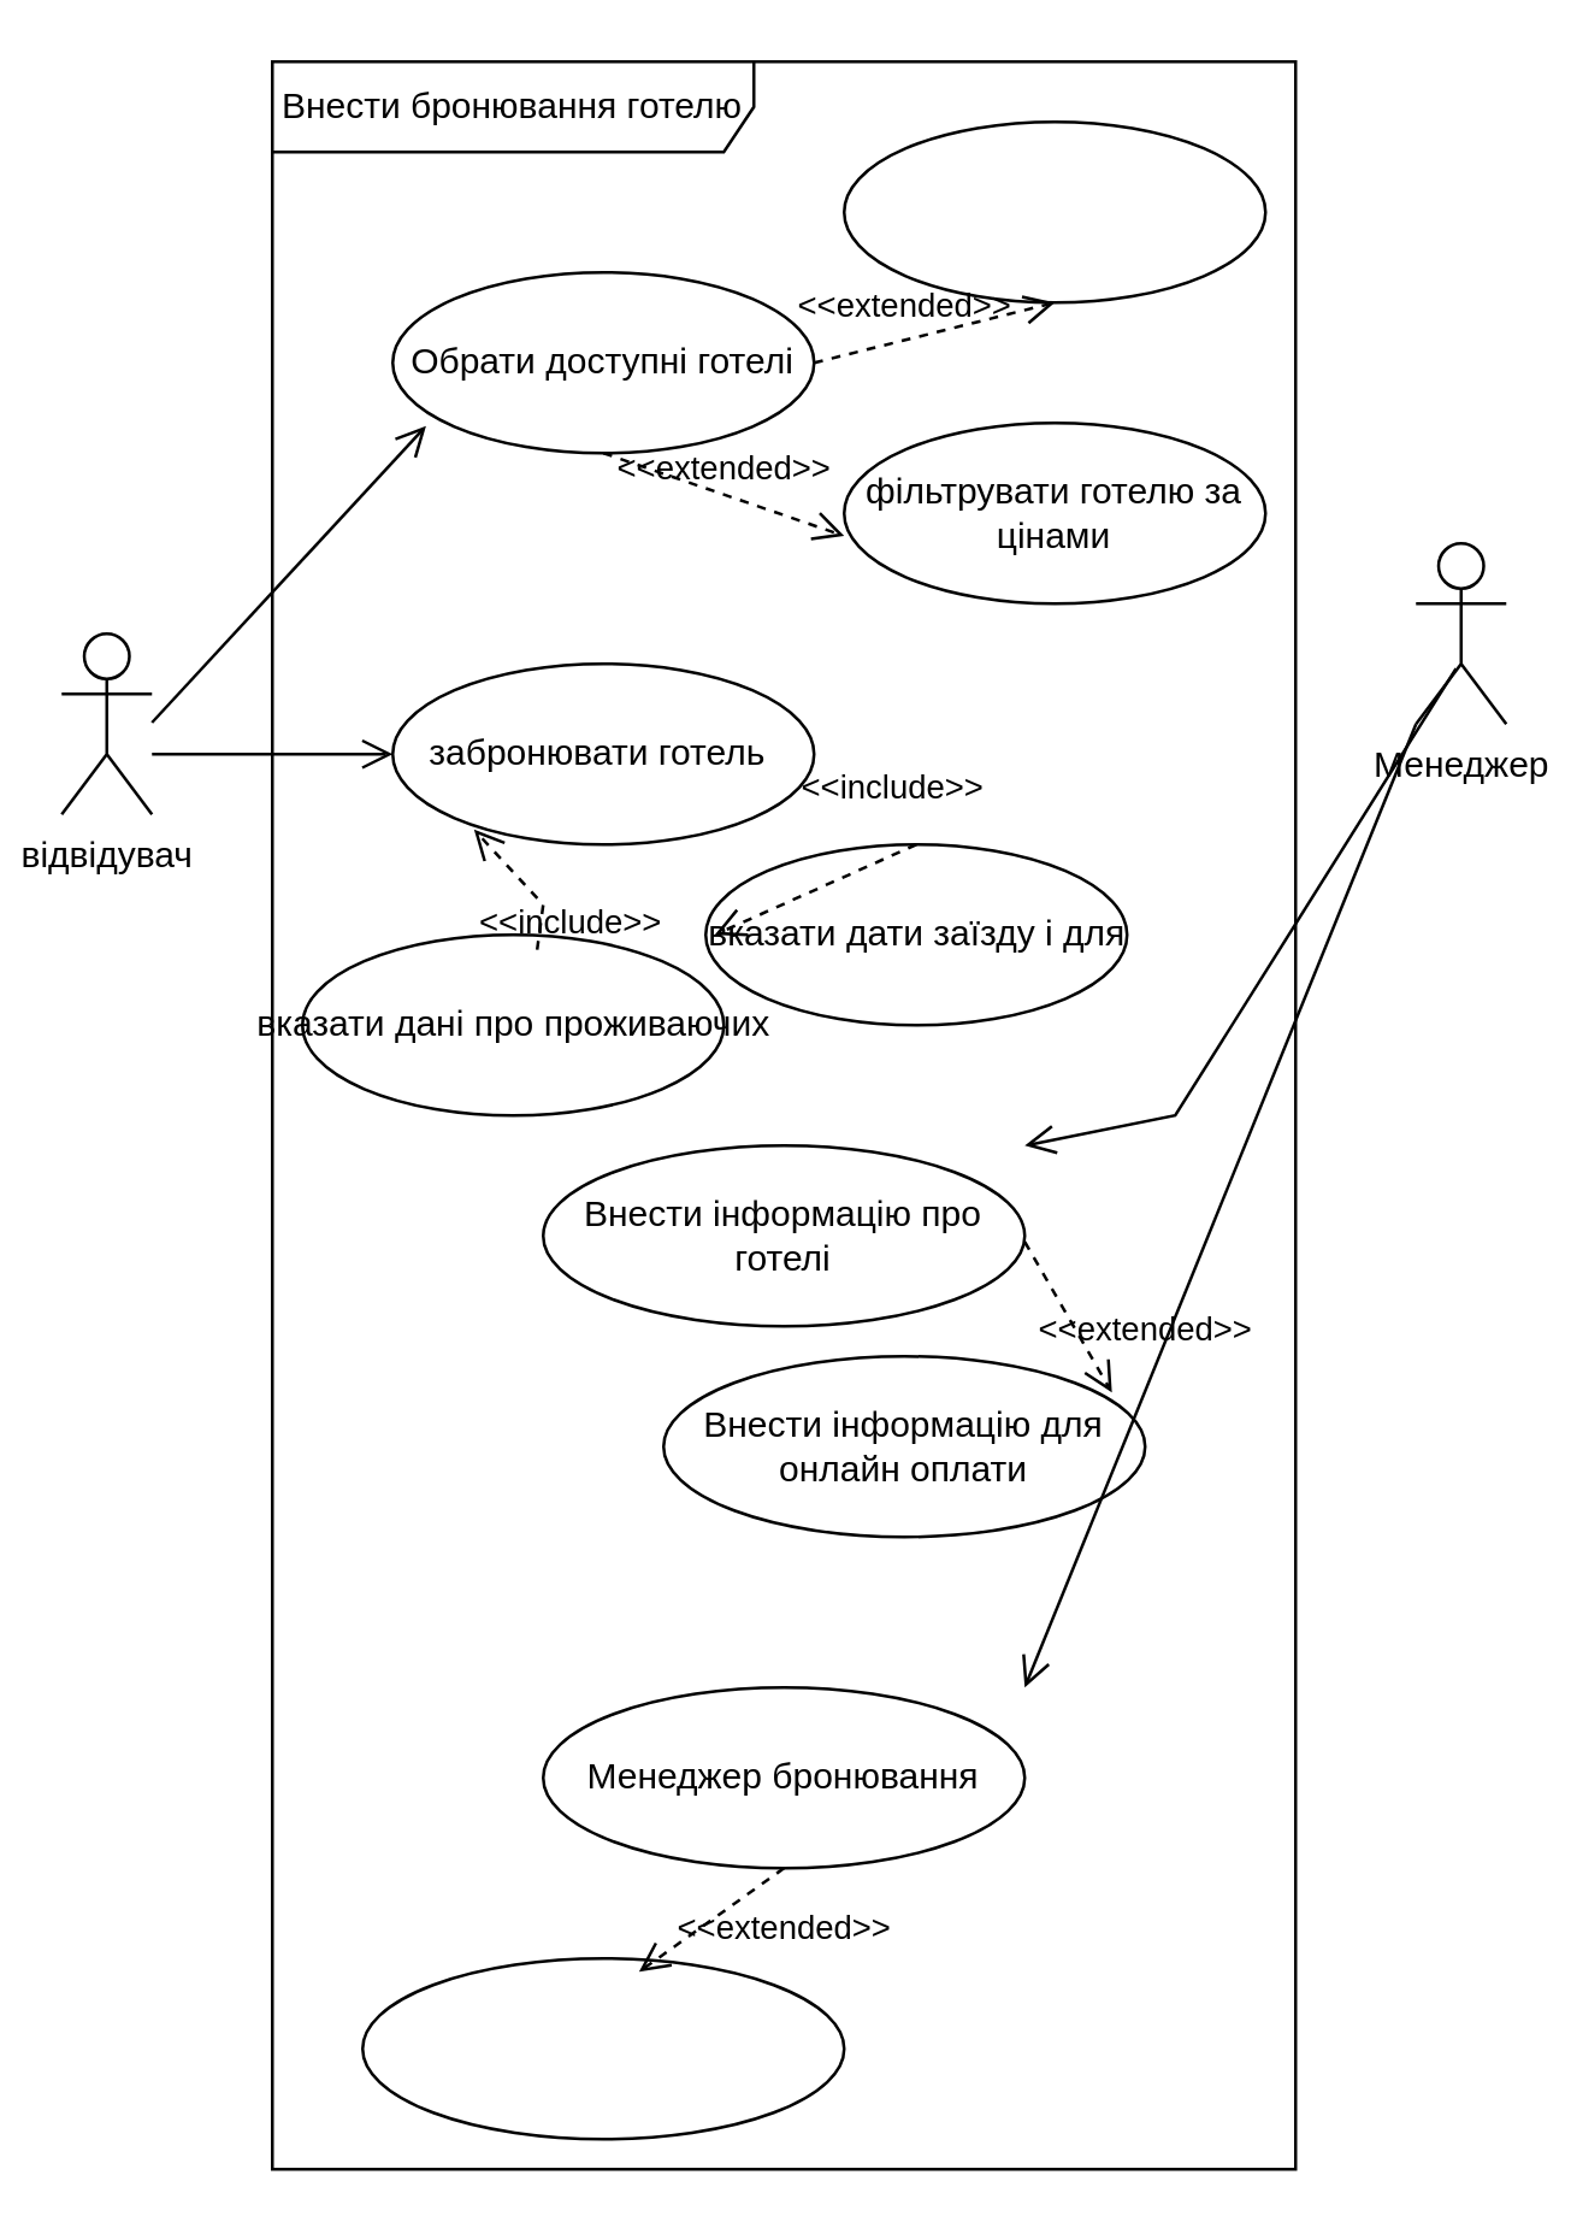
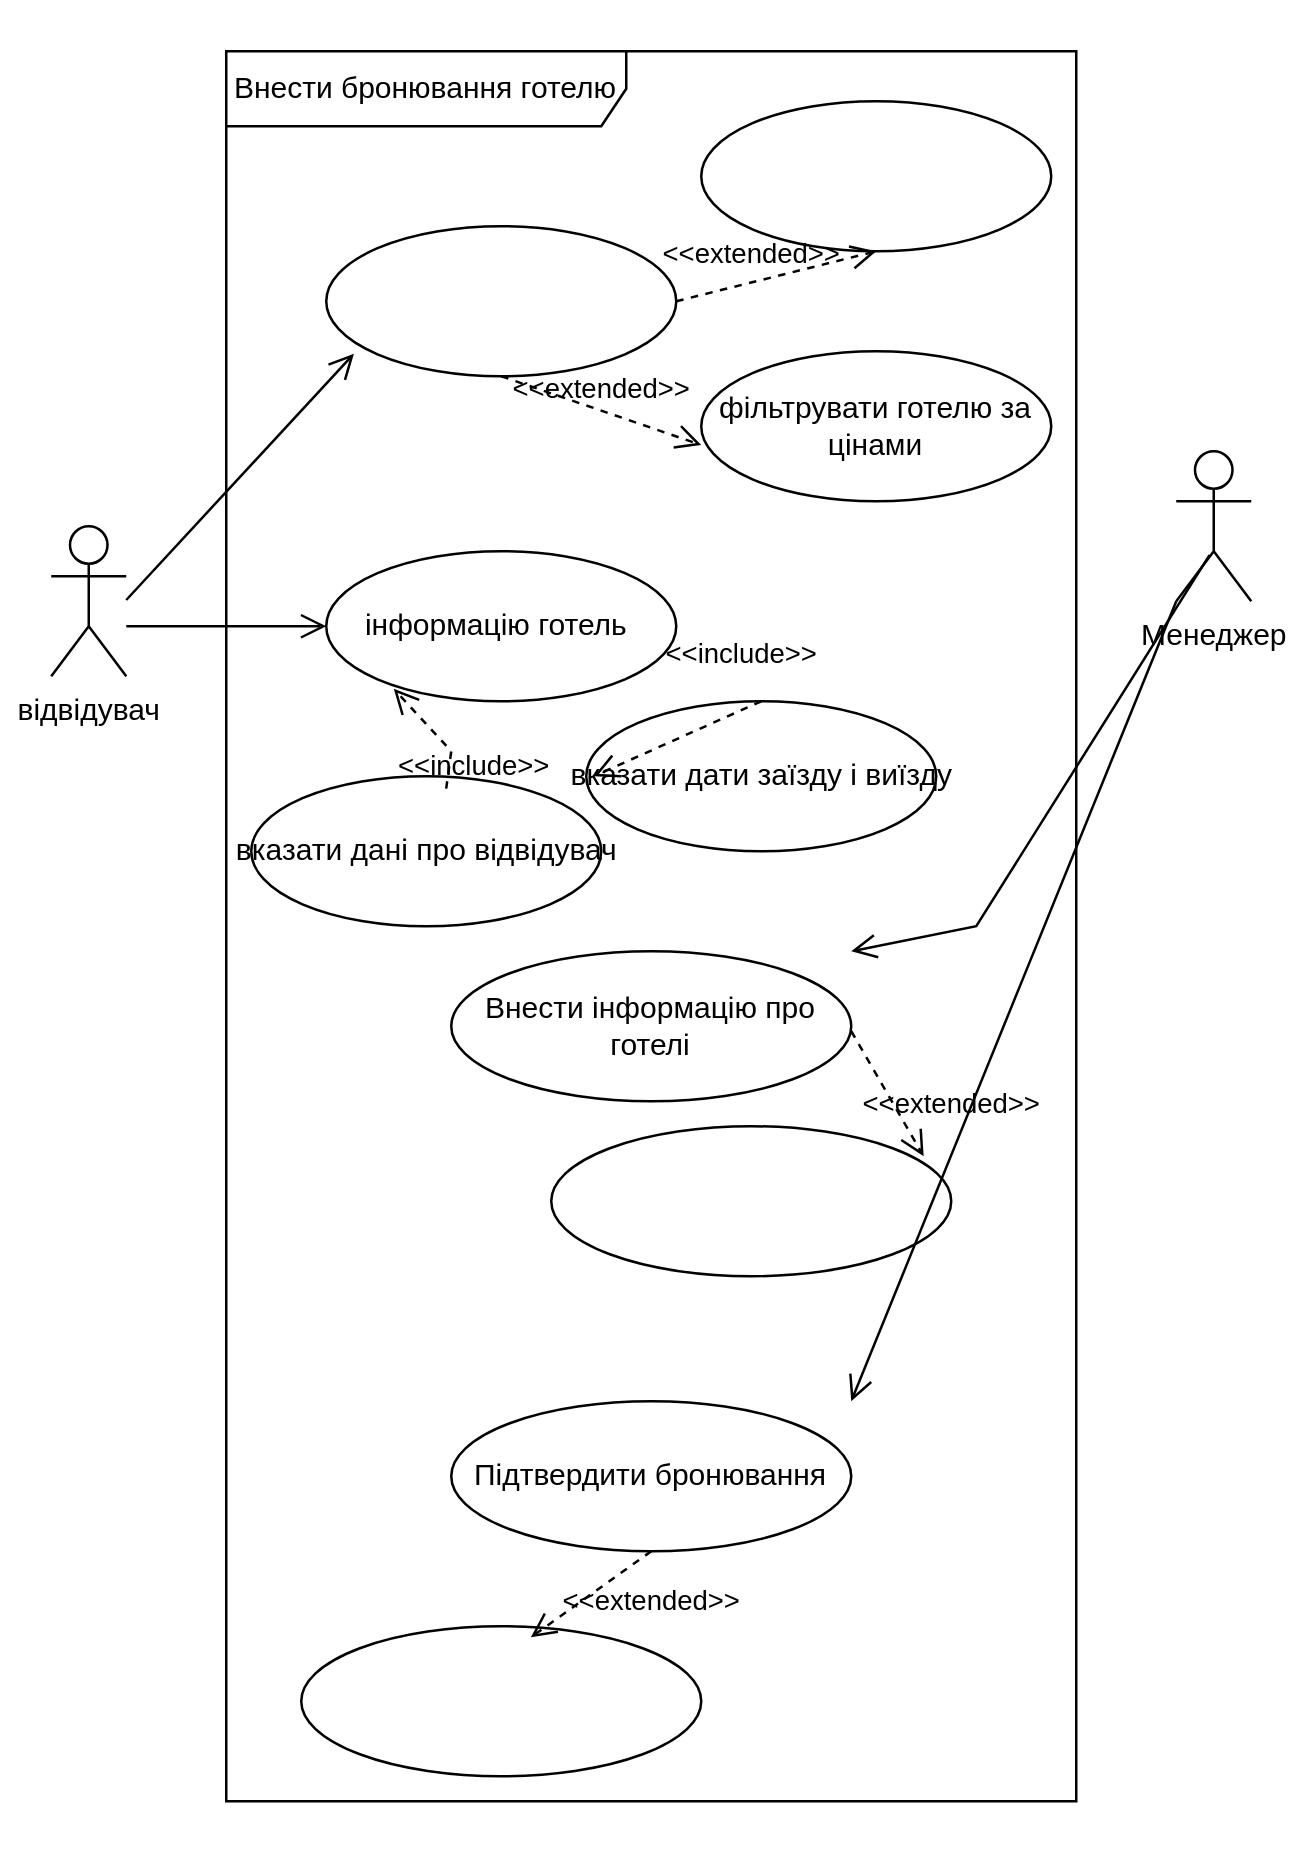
- <mxCell id="8" value="Обрати доступні готелі" style="html=1;strokeColor=none;fillColor=none;align=center;verticalAlign=middle;rotatable=0;whiteSpace=wrap;" vertex="1" parent="7"><mxGeometry y="22.5" width="140" height="15" as="geometry" /></mxCell>
- <mxCell id="16" value="забронювати готель&amp;nbsp;" style="html=1;strokeColor=none;fillColor=none;align=center;verticalAlign=middle;rotatable=0;whiteSpace=wrap;" vertex="1" parent="15"><mxGeometry y="22.5" width="140" height="15" as="geometry" /></mxCell>
+ <mxCell id="16" value="інформацію готель&amp;nbsp;" style="html=1;strokeColor=none;fillColor=none;align=center;verticalAlign=middle;rotatable=0;whiteSpace=wrap;" vertex="1" parent="15"><mxGeometry y="22.5" width="140" height="15" as="geometry" /></mxCell>
- <mxCell id="17" value="вказати дати заїзду і для" style="shape=ellipse;container=1;horizontal=1;horizontalStack=0;resizeParent=1;resizeParentMax=0;resizeLast=0;html=1;dashed=0;collapsible=0;" vertex="1" parent="4"><mxGeometry x="144" y="260" width="140" height="60" as="geometry" /></mxCell>
+ <mxCell id="17" value="вказати дати заїзду і виїзду" style="shape=ellipse;container=1;horizontal=1;horizontalStack=0;resizeParent=1;resizeParentMax=0;resizeLast=0;html=1;dashed=0;collapsible=0;" vertex="1" parent="4"><mxGeometry x="144" y="260" width="140" height="60" as="geometry" /></mxCell>
- <mxCell id="19" value="вказати дані про проживаючих" style="shape=ellipse;container=1;horizontal=1;horizontalStack=0;resizeParent=1;resizeParentMax=0;resizeLast=0;html=1;dashed=0;collapsible=0;" vertex="1" parent="4"><mxGeometry x="10" y="290" width="140" height="60" as="geometry" /></mxCell>
+ <mxCell id="19" value="вказати дані про відвідувач" style="shape=ellipse;container=1;horizontal=1;horizontalStack=0;resizeParent=1;resizeParentMax=0;resizeLast=0;html=1;dashed=0;collapsible=0;" vertex="1" parent="4"><mxGeometry x="10" y="290" width="140" height="60" as="geometry" /></mxCell>
- <mxCell id="24" value="Внести інформацію для онлайн оплати" style="html=1;strokeColor=none;fillColor=none;align=center;verticalAlign=middle;rotatable=0;whiteSpace=wrap;" vertex="1" parent="23"><mxGeometry y="22.5" width="160" height="15" as="geometry" /></mxCell>
- <mxCell id="22" value="Менеджер бронювання" style="html=1;strokeColor=none;fillColor=none;align=center;verticalAlign=middle;rotatable=0;whiteSpace=wrap;" vertex="1" parent="21"><mxGeometry y="22.5" width="160" height="15" as="geometry" /></mxCell>
+ <mxCell id="22" value="Підтвердити бронювання" style="html=1;strokeColor=none;fillColor=none;align=center;verticalAlign=middle;rotatable=0;whiteSpace=wrap;" vertex="1" parent="21"><mxGeometry y="22.5" width="160" height="15" as="geometry" /></mxCell>
